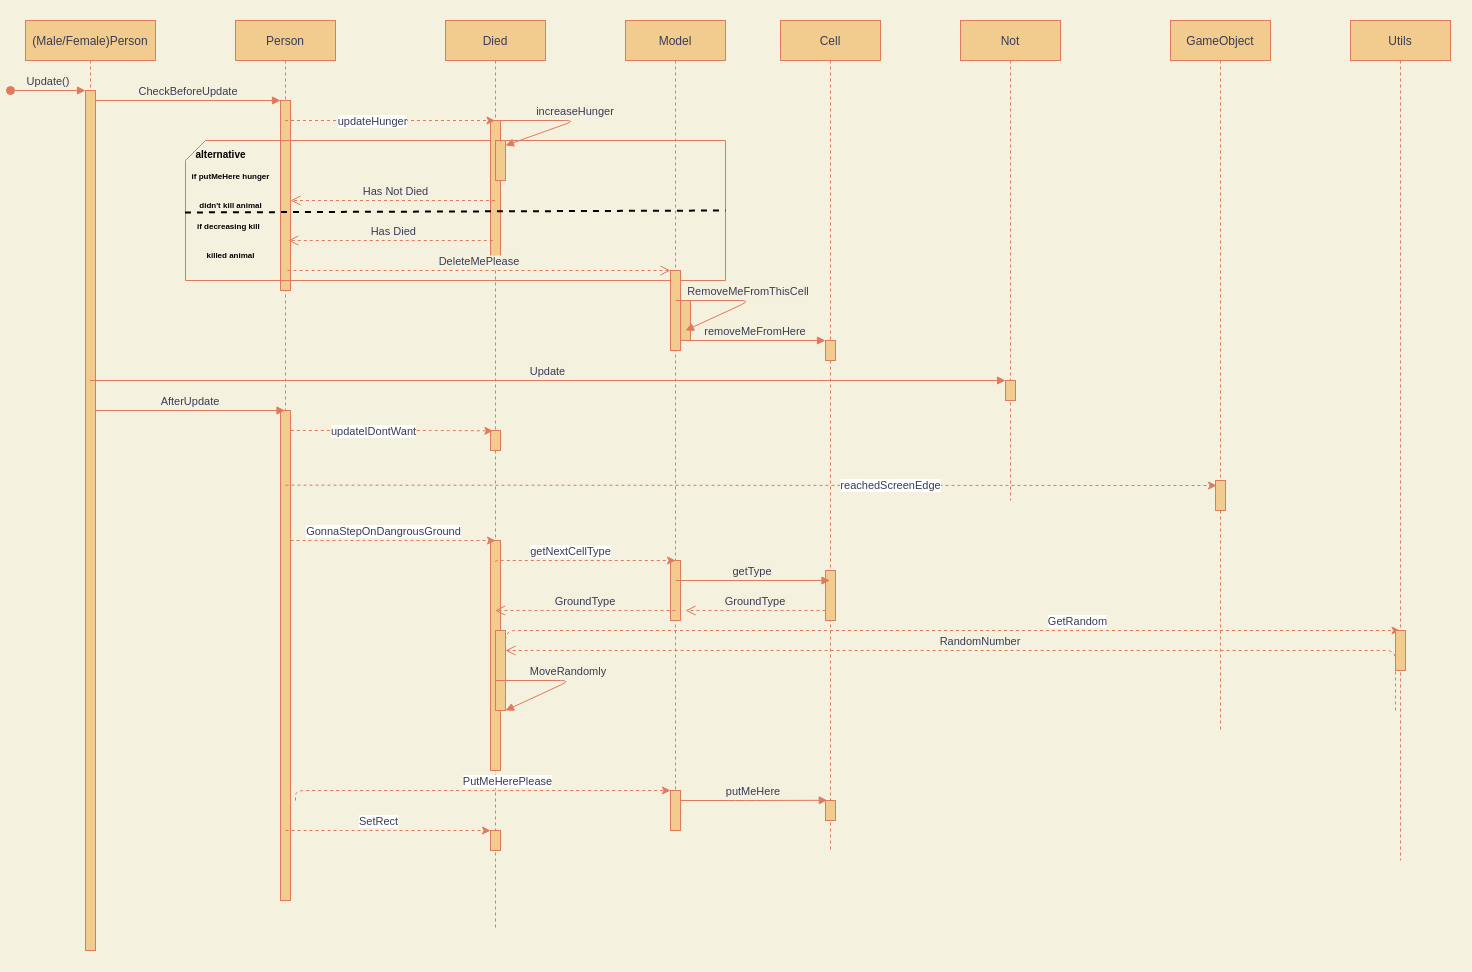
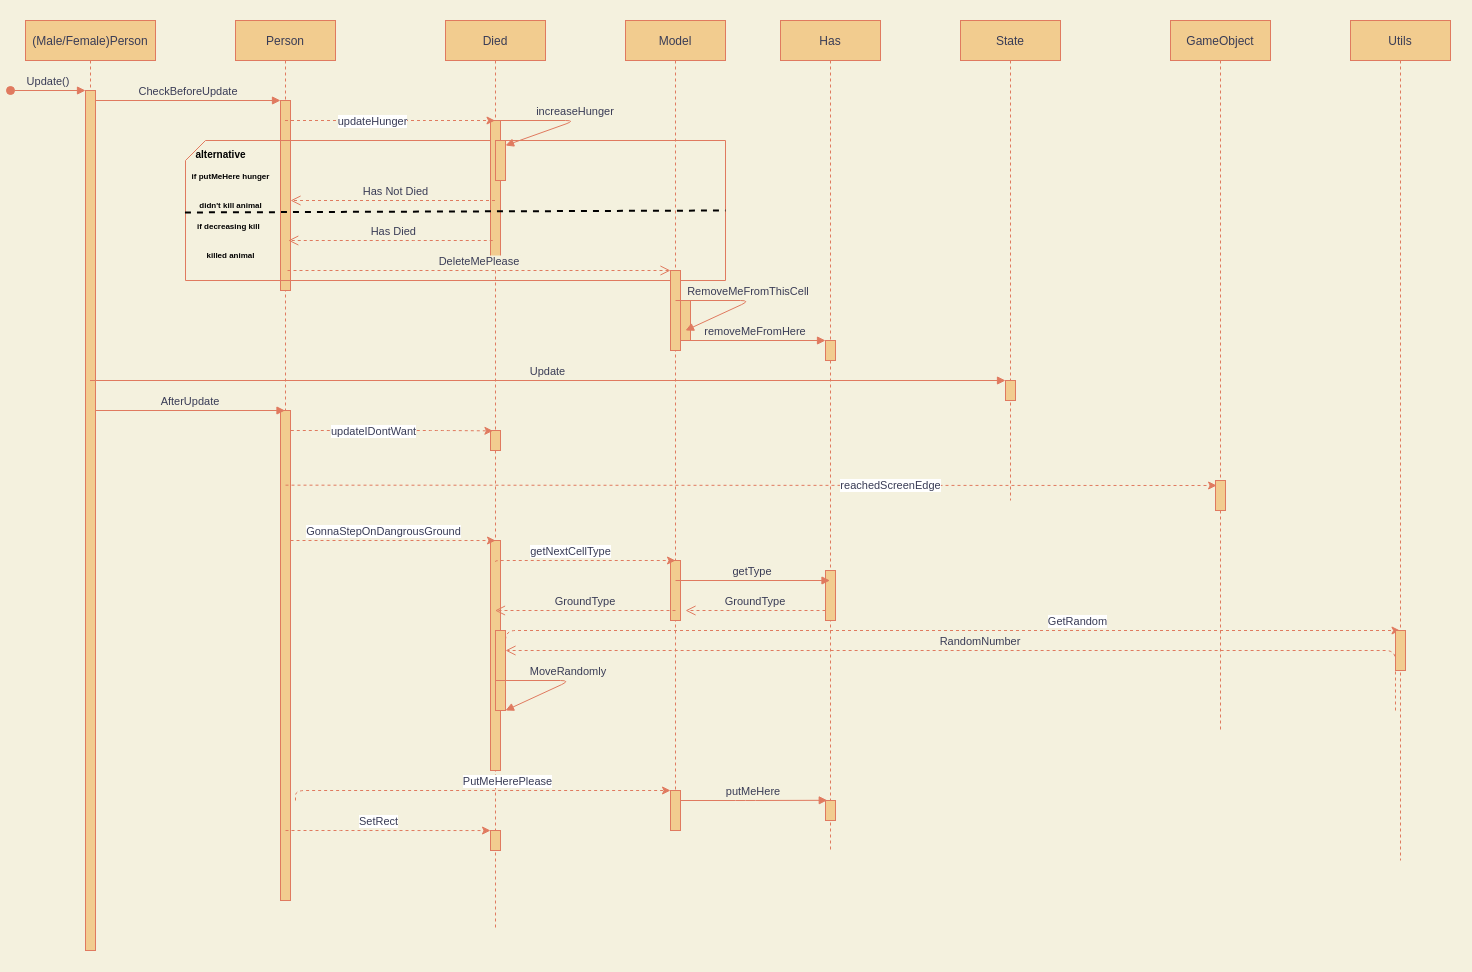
- <mxCell id="21" value="Cell" style="shape=umlLifeline;perimeter=lifelinePerimeter;container=1;collapsible=0;recursiveResize=0;rounded=0;shadow=0;strokeWidth=1;fillColor=#F2CC8F;strokeColor=#E07A5F;fontColor=#393C56;" vertex="1" parent="1"><mxGeometry x="775" y="20" width="100" height="830" as="geometry" /></mxCell>
+ <mxCell id="21" value="Has" style="shape=umlLifeline;perimeter=lifelinePerimeter;container=1;collapsible=0;recursiveResize=0;rounded=0;shadow=0;strokeWidth=1;fillColor=#F2CC8F;strokeColor=#E07A5F;fontColor=#393C56;" vertex="1" parent="1"><mxGeometry x="775" y="20" width="100" height="830" as="geometry" /></mxCell>
- <mxCell id="25" value="Not" style="shape=umlLifeline;perimeter=lifelinePerimeter;container=1;collapsible=0;recursiveResize=0;rounded=0;shadow=0;strokeWidth=1;fillColor=#F2CC8F;strokeColor=#E07A5F;fontColor=#393C56;" vertex="1" parent="1"><mxGeometry x="955" y="20" width="100" height="480" as="geometry" /></mxCell>
+ <mxCell id="25" value="State" style="shape=umlLifeline;perimeter=lifelinePerimeter;container=1;collapsible=0;recursiveResize=0;rounded=0;shadow=0;strokeWidth=1;fillColor=#F2CC8F;strokeColor=#E07A5F;fontColor=#393C56;" vertex="1" parent="1"><mxGeometry x="955" y="20" width="100" height="480" as="geometry" /></mxCell>
